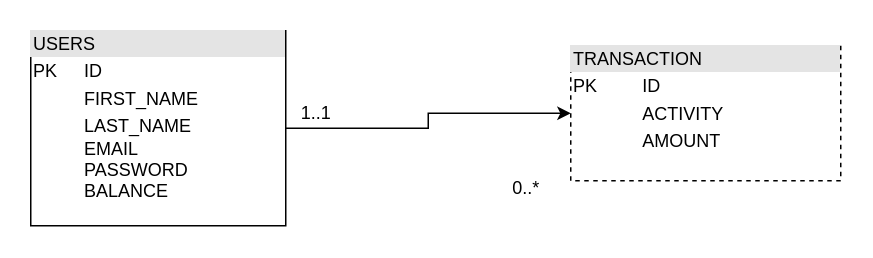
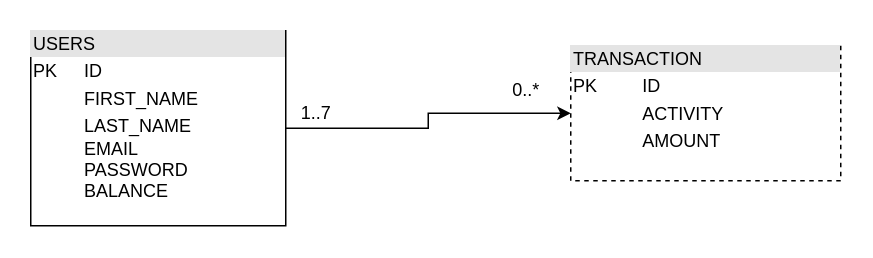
- <mxCell id="5" value="1..1" style="text;html=1;align=center;verticalAlign=middle;resizable=0;points=[];autosize=1;strokeColor=none;" vertex="1" parent="1"><mxGeometry x="190" y="65" width="40" height="20" as="geometry" /></mxCell>
+ <mxCell id="5" value="1..7" style="text;html=1;align=center;verticalAlign=middle;resizable=0;points=[];autosize=1;strokeColor=none;" vertex="1" parent="1"><mxGeometry x="190" y="65" width="40" height="20" as="geometry" /></mxCell>
- <mxCell id="6" value="0..*" style="text;html=1;align=center;verticalAlign=middle;resizable=0;points=[];autosize=1;strokeColor=none;" vertex="1" parent="1"><mxGeometry x="335" y="115" width="30" height="20" as="geometry" /></mxCell>
+ <mxCell id="6" value="0..*" style="text;html=1;align=center;verticalAlign=middle;resizable=0;points=[];autosize=1;strokeColor=none;" vertex="1" parent="1"><mxGeometry x="335" y="50" width="30" height="20" as="geometry" /></mxCell>
